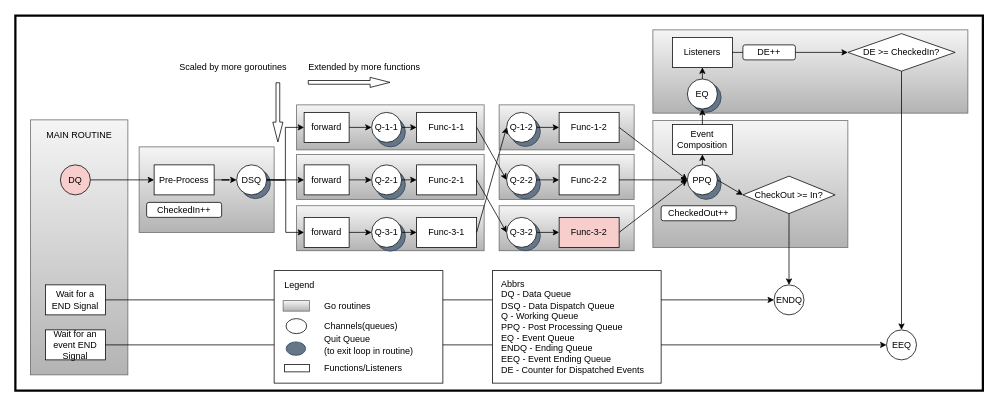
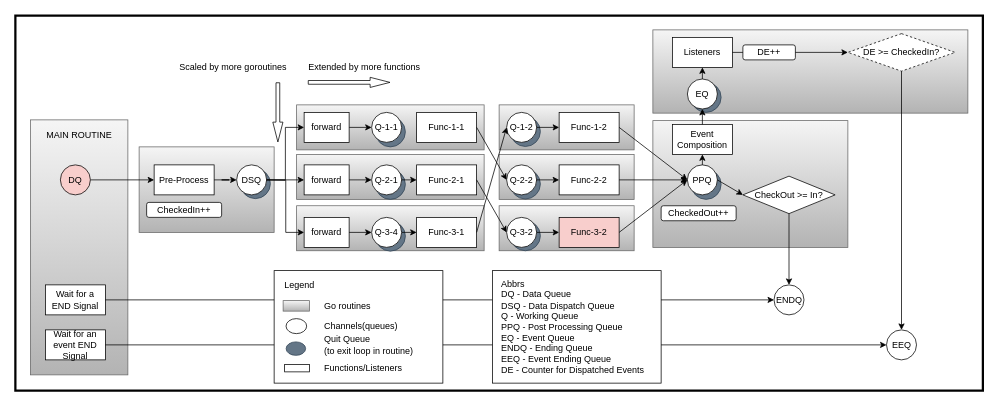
- <mxCell id="79" value="DE &amp;gt;= CheckedIn?" style="rhombus;whiteSpace=wrap;html=1;" parent="1" vertex="1"><mxGeometry x="1130" y="44" width="143" height="50" as="geometry" /></mxCell>
+ <mxCell id="79" value="DE &amp;gt;= CheckedIn?" style="rhombus;whiteSpace=wrap;html=1;dashed=1;" parent="1" vertex="1"><mxGeometry x="1130" y="44" width="143" height="50" as="geometry" /></mxCell>
- <mxCell id="26" style="edgeStyle=orthogonalEdgeStyle;rounded=0;orthogonalLoop=1;jettySize=auto;html=1;endArrow=classic;endFill=1;exitX=1;exitY=0.5;exitDx=0;exitDy=0;entryX=0;entryY=0.5;entryDx=0;entryDy=0;startArrow=none;" parent="1" source="30" target="27" edge="1"><mxGeometry relative="1" as="geometry"><mxPoint x="545" y="209" as="targetPoint" /></mxGeometry></mxCell>
- <mxCell id="41" value="Q-3-1" style="ellipse;whiteSpace=wrap;html=1;" parent="1" vertex="1"><mxGeometry x="495" y="289" width="40" height="40" as="geometry" /></mxCell>
+ <mxCell id="41" value="Q-3-4" style="ellipse;whiteSpace=wrap;html=1;" parent="1" vertex="1"><mxGeometry x="495" y="289" width="40" height="40" as="geometry" /></mxCell>
